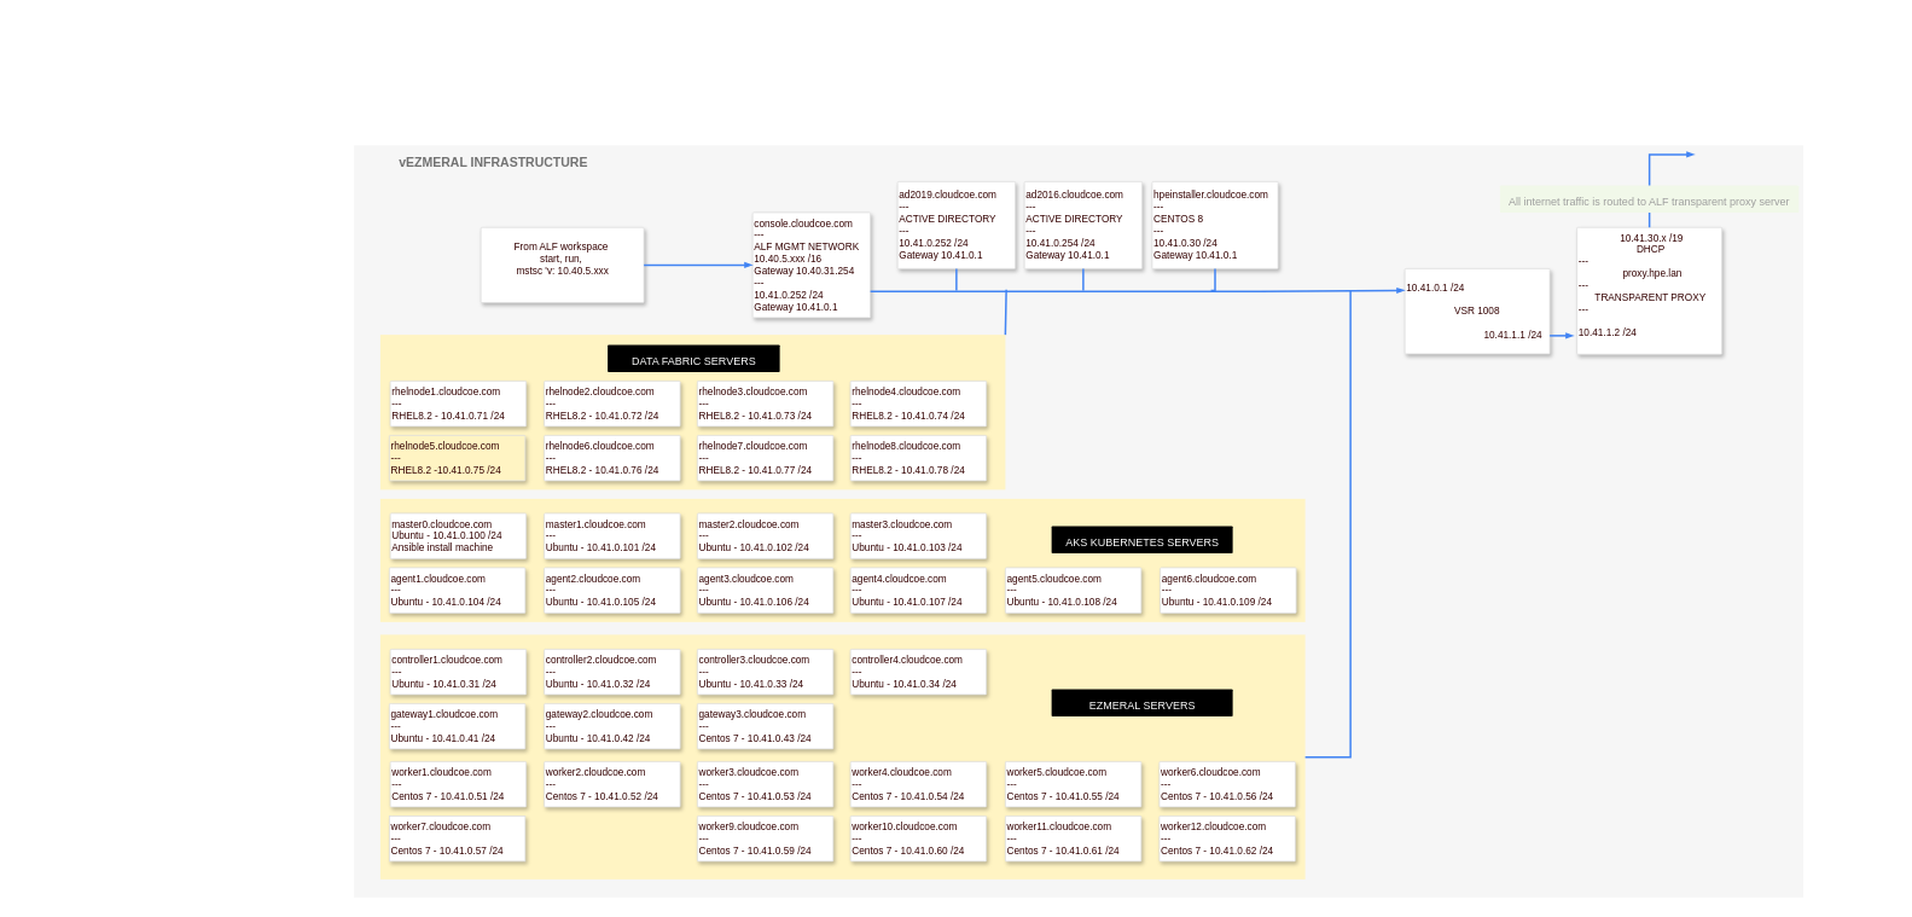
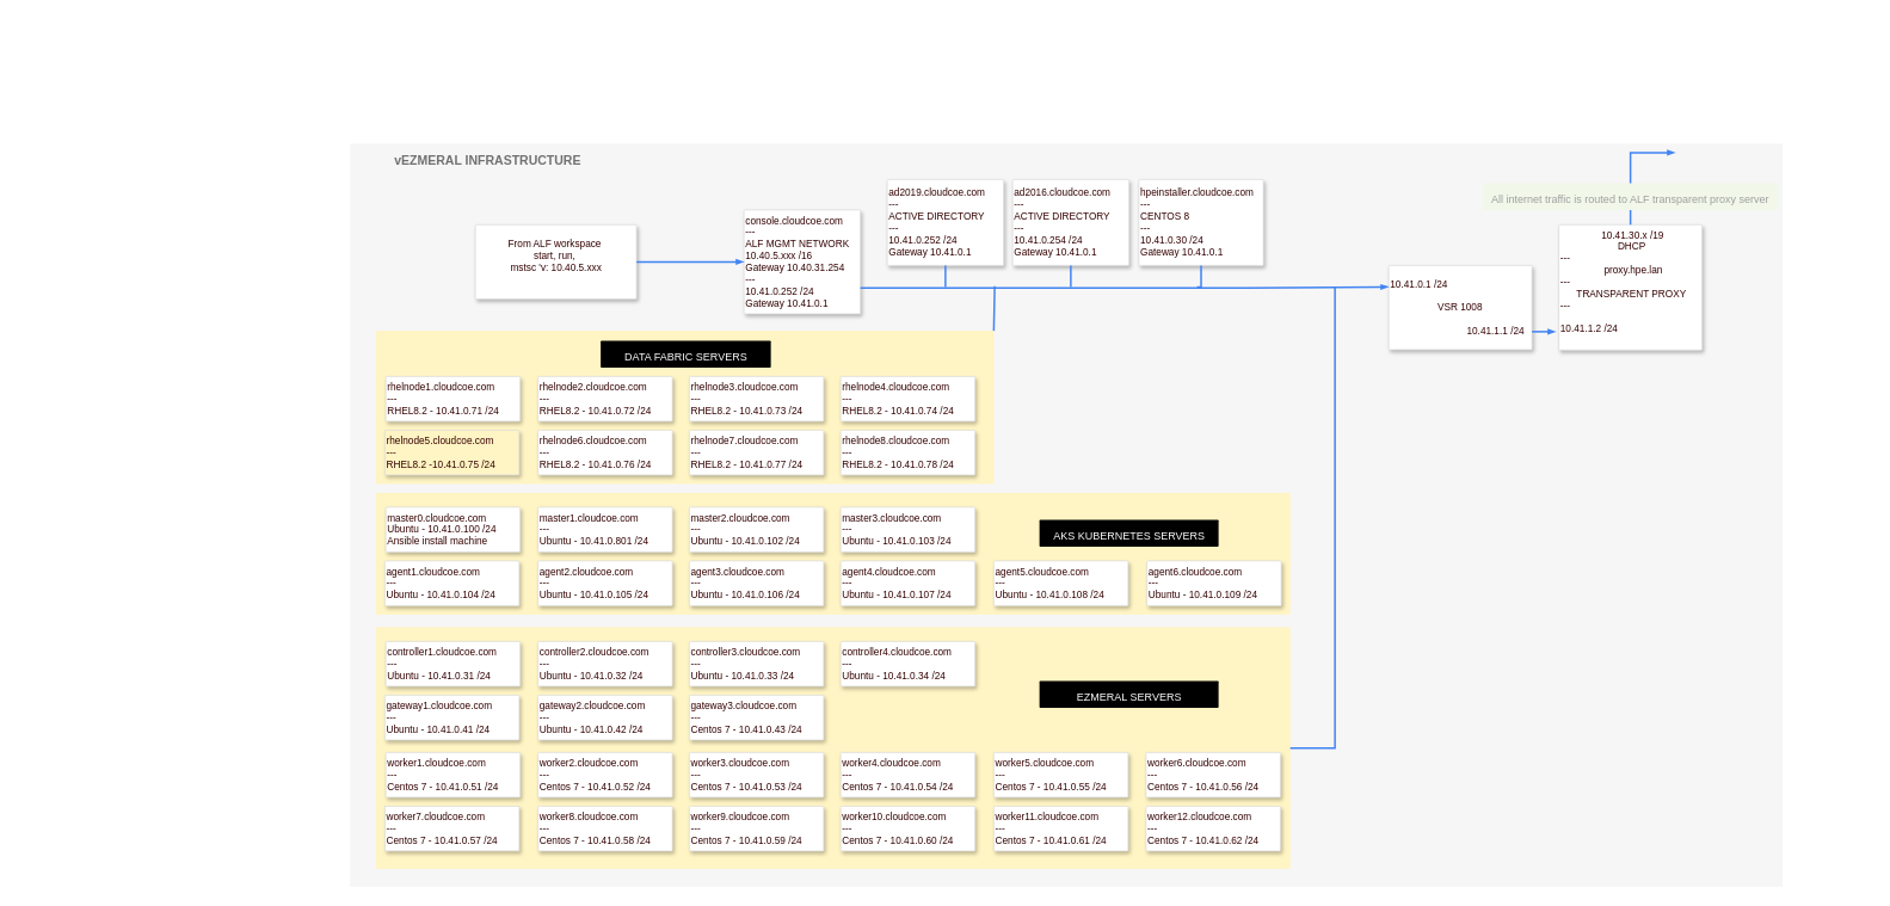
- <mxCell id="31" value="&lt;div&gt;&lt;font color=&quot;#330000&quot;&gt;master1.cloudcoe.com&amp;nbsp;&lt;/font&gt;&lt;/div&gt;&lt;div&gt;&lt;font color=&quot;#330000&quot;&gt;---&lt;/font&gt;&lt;/div&gt;&lt;div&gt;&lt;div&gt;&lt;font color=&quot;#330000&quot;&gt;Ubuntu -&amp;nbsp;&lt;/font&gt;&lt;span style=&quot;color: rgb(51 , 0 , 0)&quot;&gt;10.41.0.101 /24&amp;nbsp;&lt;/span&gt;&lt;br&gt;&lt;/div&gt;&lt;/div&gt;" style="strokeColor=#dddddd;fillColor=#ffffff;shadow=1;strokeWidth=1;rounded=1;absoluteArcSize=1;arcSize=2;fontSize=11;fontColor=#9E9E9E;align=left;html=1;" vertex="1" parent="2"><mxGeometry x="580" y="546" width="150" height="50" as="geometry" /></mxCell>
+ <mxCell id="31" value="&lt;div&gt;&lt;font color=&quot;#330000&quot;&gt;master1.cloudcoe.com&amp;nbsp;&lt;/font&gt;&lt;/div&gt;&lt;div&gt;&lt;font color=&quot;#330000&quot;&gt;---&lt;/font&gt;&lt;/div&gt;&lt;div&gt;&lt;div&gt;&lt;font color=&quot;#330000&quot;&gt;Ubuntu -&amp;nbsp;&lt;/font&gt;&lt;span style=&quot;color: rgb(51 , 0 , 0)&quot;&gt;10.41.0.801 /24&amp;nbsp;&lt;/span&gt;&lt;br&gt;&lt;/div&gt;&lt;/div&gt;" style="strokeColor=#dddddd;fillColor=#ffffff;shadow=1;strokeWidth=1;rounded=1;absoluteArcSize=1;arcSize=2;fontSize=11;fontColor=#9E9E9E;align=left;html=1;" vertex="1" parent="2"><mxGeometry x="580" y="546" width="150" height="50" as="geometry" /></mxCell>
+ <mxCell id="57" value="&lt;div&gt;&lt;font color=&quot;#330000&quot;&gt;worker8.cloudcoe.com&amp;nbsp;&lt;/font&gt;&lt;/div&gt;&lt;div&gt;&lt;font color=&quot;#330000&quot;&gt;---&lt;/font&gt;&lt;/div&gt;&lt;div&gt;&lt;font color=&quot;#330000&quot;&gt;Centos 7 -&amp;nbsp;&lt;/font&gt;&lt;span style=&quot;color: rgb(51 , 0 , 0)&quot;&gt;10.41.0.58 /24&amp;nbsp;&lt;/span&gt;&lt;/div&gt;" style="strokeColor=#dddddd;fillColor=#ffffff;shadow=1;strokeWidth=1;rounded=1;absoluteArcSize=1;arcSize=2;fontSize=11;fontColor=#9E9E9E;align=left;html=1;" vertex="1" parent="2"><mxGeometry x="580" y="880" width="150" height="50" as="geometry" /></mxCell>
